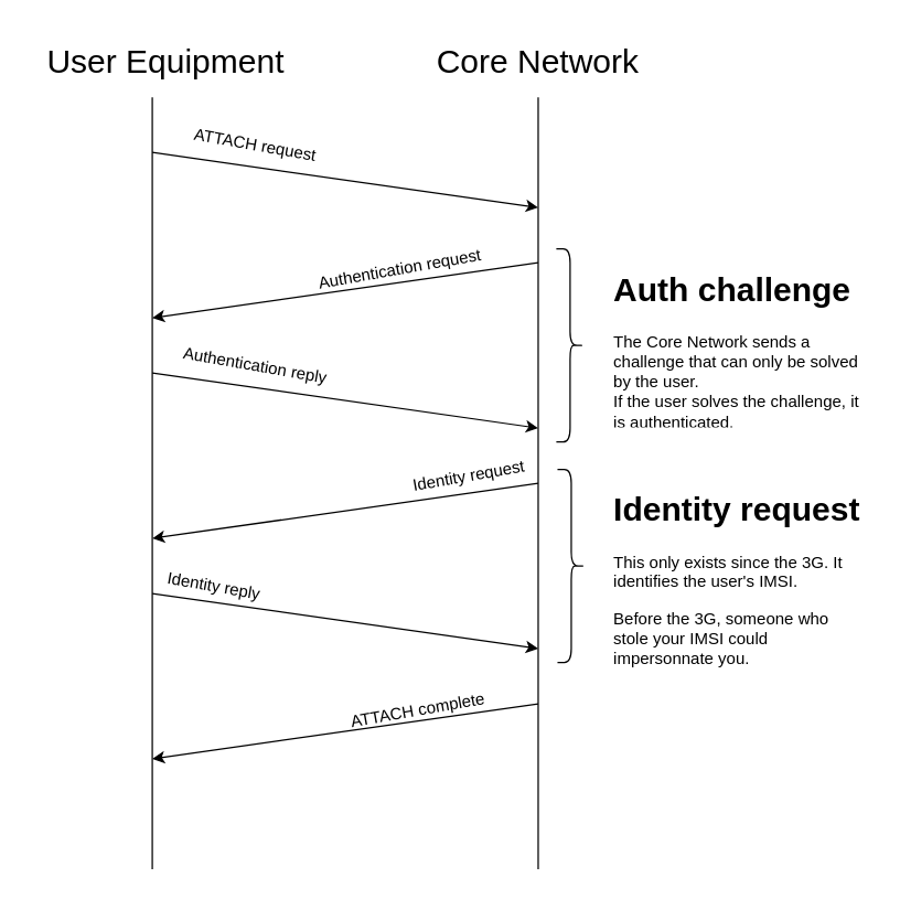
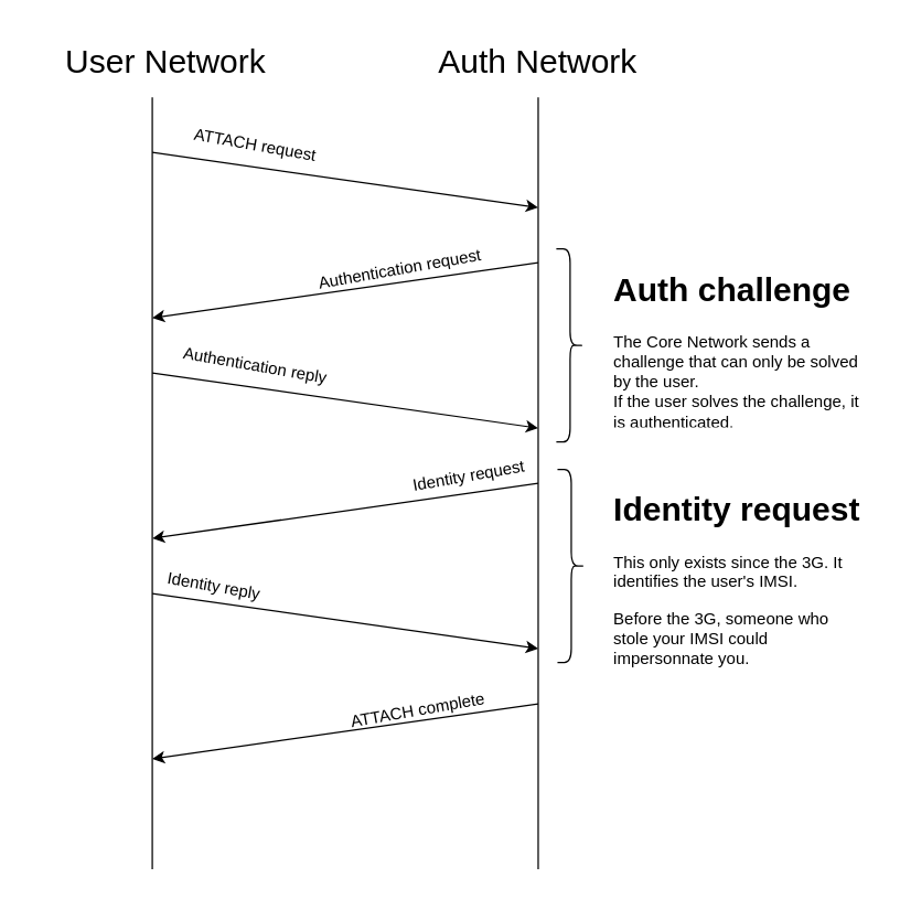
- <mxCell id="4" value="&lt;font style=&quot;font-size: 24px;&quot;&gt;User Equipment&lt;/font&gt;" style="text;html=1;strokeColor=none;fillColor=none;align=center;verticalAlign=middle;whiteSpace=wrap;rounded=0;" vertex="1" parent="1"><mxGeometry x="20" y="20" width="200" height="50" as="geometry" /></mxCell>
+ <mxCell id="4" value="&lt;font style=&quot;font-size: 24px;&quot;&gt;User Network&lt;/font&gt;" style="text;html=1;strokeColor=none;fillColor=none;align=center;verticalAlign=middle;whiteSpace=wrap;rounded=0;" vertex="1" parent="1"><mxGeometry x="20" y="20" width="200" height="50" as="geometry" /></mxCell>
- <mxCell id="5" value="&lt;font style=&quot;font-size: 24px;&quot;&gt;Core Network&lt;/font&gt;" style="text;html=1;strokeColor=none;fillColor=none;align=center;verticalAlign=middle;whiteSpace=wrap;rounded=0;" vertex="1" parent="1"><mxGeometry x="290" y="20" width="200" height="50" as="geometry" /></mxCell>
+ <mxCell id="5" value="&lt;font style=&quot;font-size: 24px;&quot;&gt;Auth Network&lt;/font&gt;" style="text;html=1;strokeColor=none;fillColor=none;align=center;verticalAlign=middle;whiteSpace=wrap;rounded=0;" vertex="1" parent="1"><mxGeometry x="290" y="20" width="200" height="50" as="geometry" /></mxCell>
